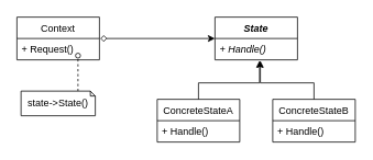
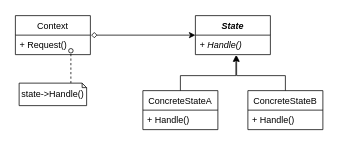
- <mxCell id="14" value="state-&amp;gt;State()" style="shape=note;whiteSpace=wrap;html=1;backgroundOutline=1;darkOpacity=0.05;size=6;" vertex="1" parent="1"><mxGeometry x="25" y="110" width="90" height="30" as="geometry" /></mxCell>
+ <mxCell id="14" value="state-&amp;gt;Handle()" style="shape=note;whiteSpace=wrap;html=1;backgroundOutline=1;darkOpacity=0.05;size=6;" vertex="1" parent="1"><mxGeometry x="25" y="110" width="90" height="30" as="geometry" /></mxCell>
